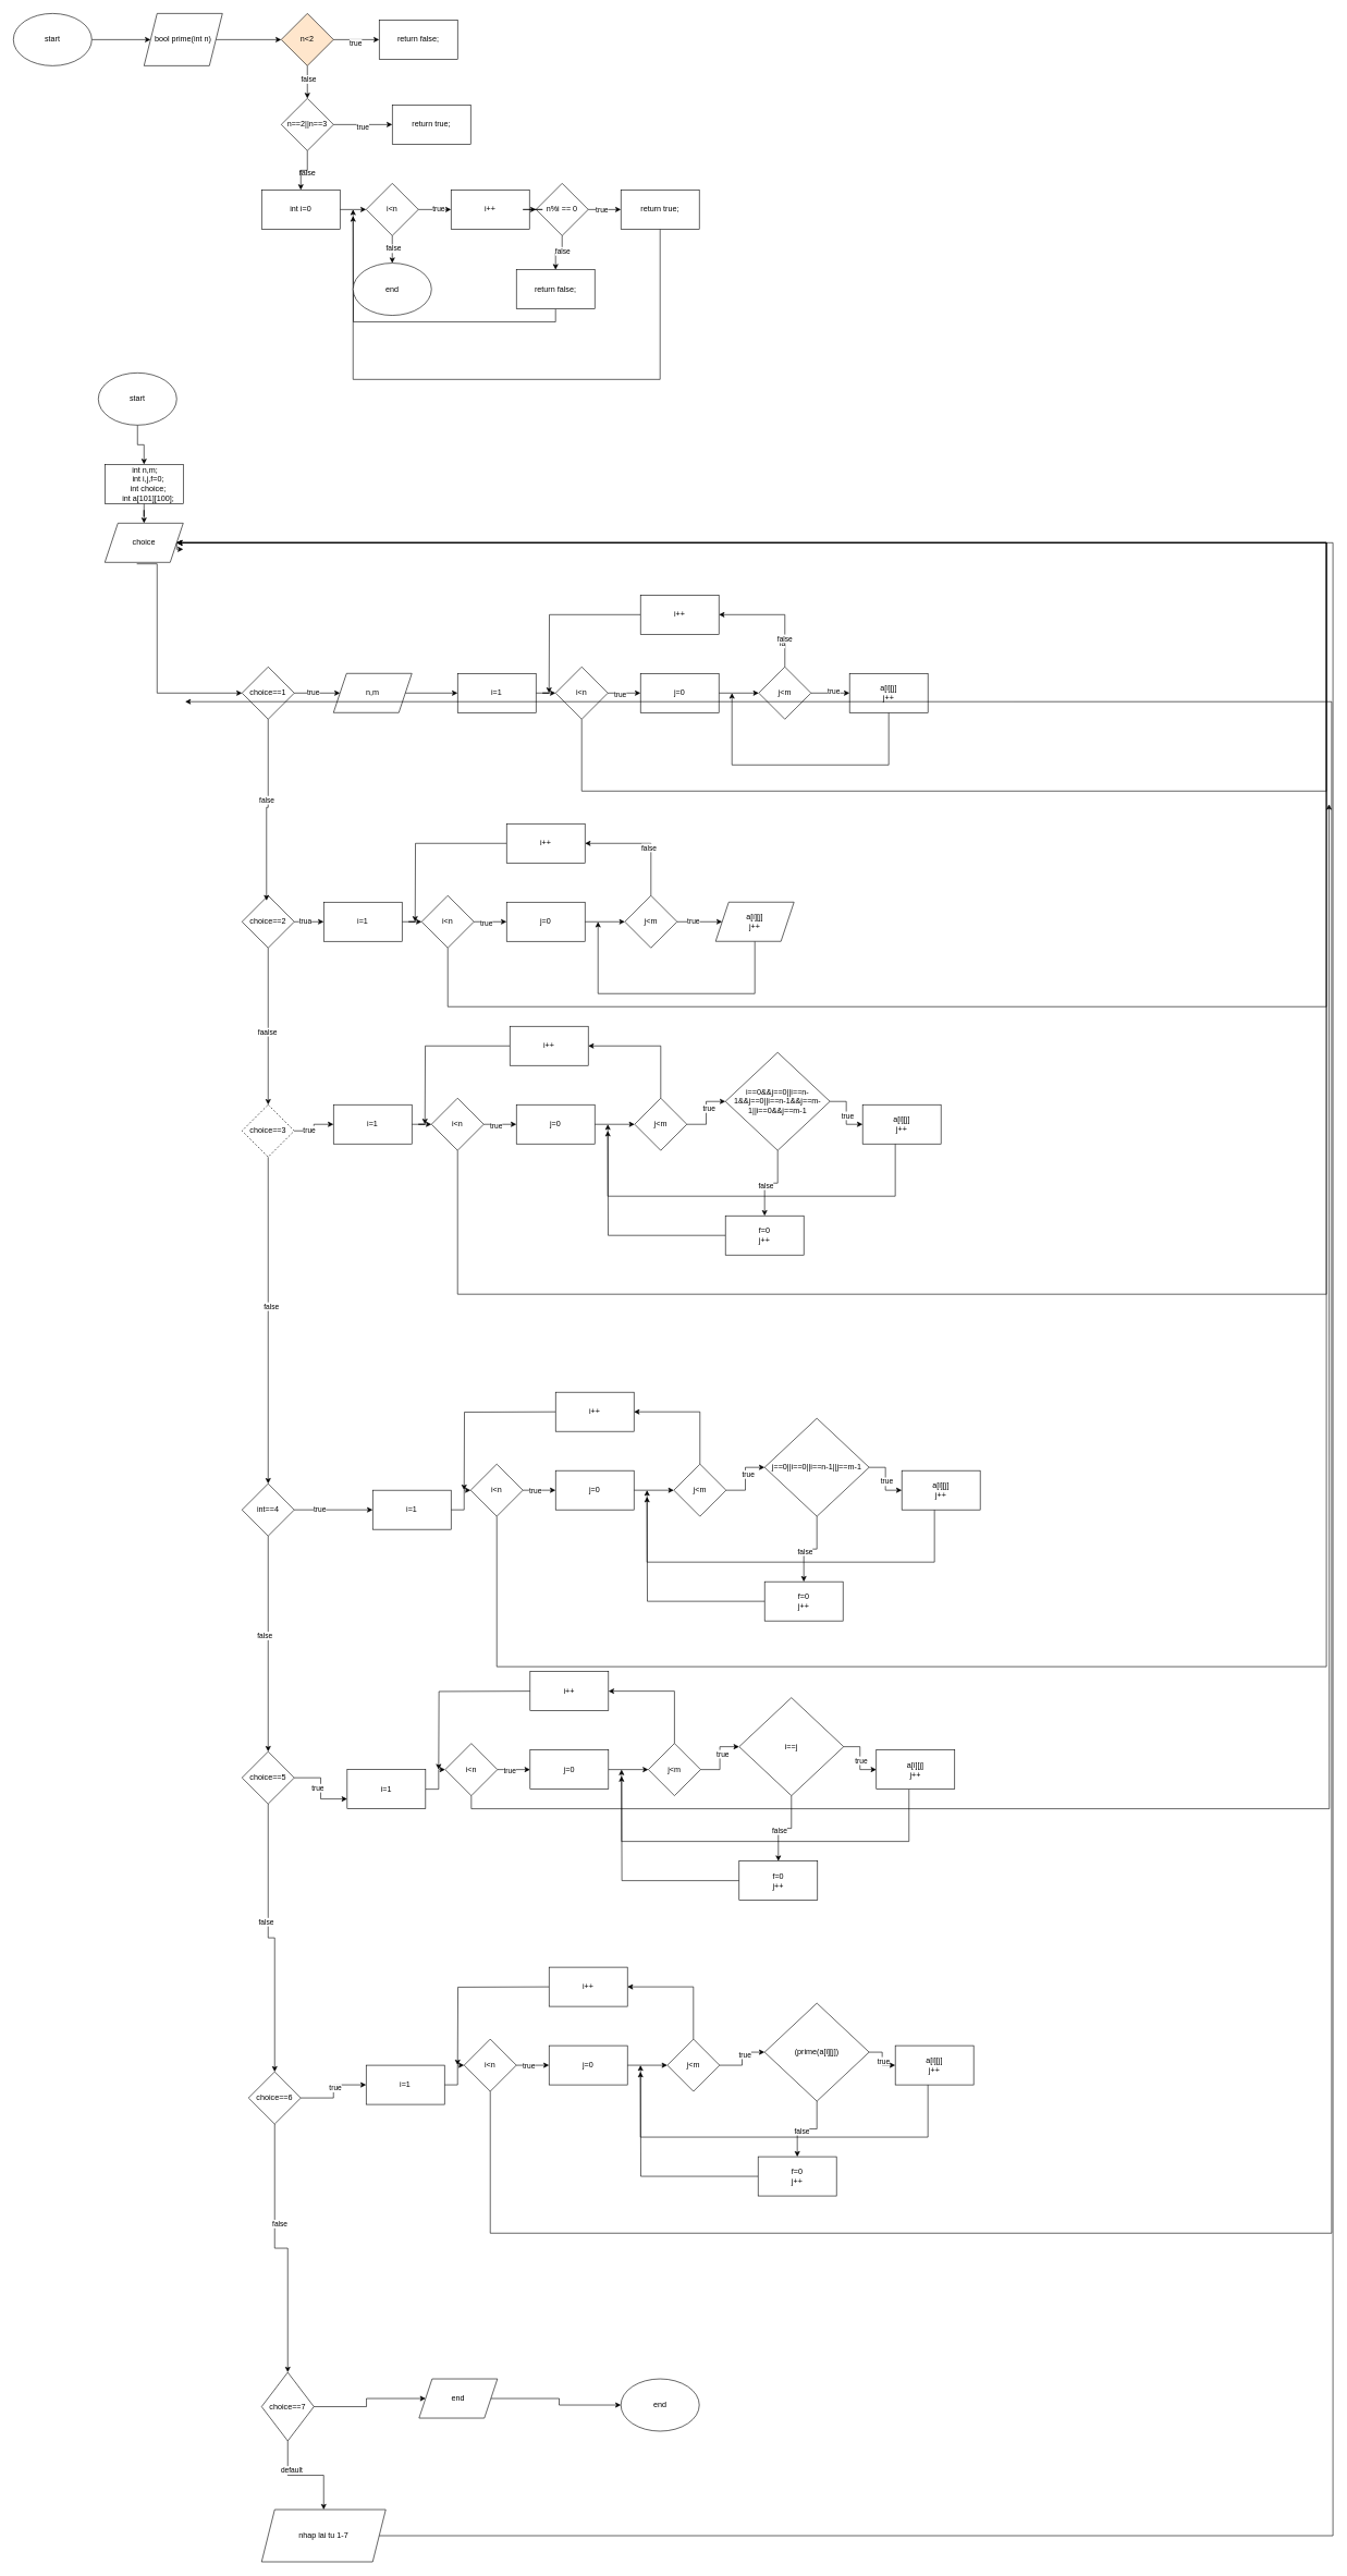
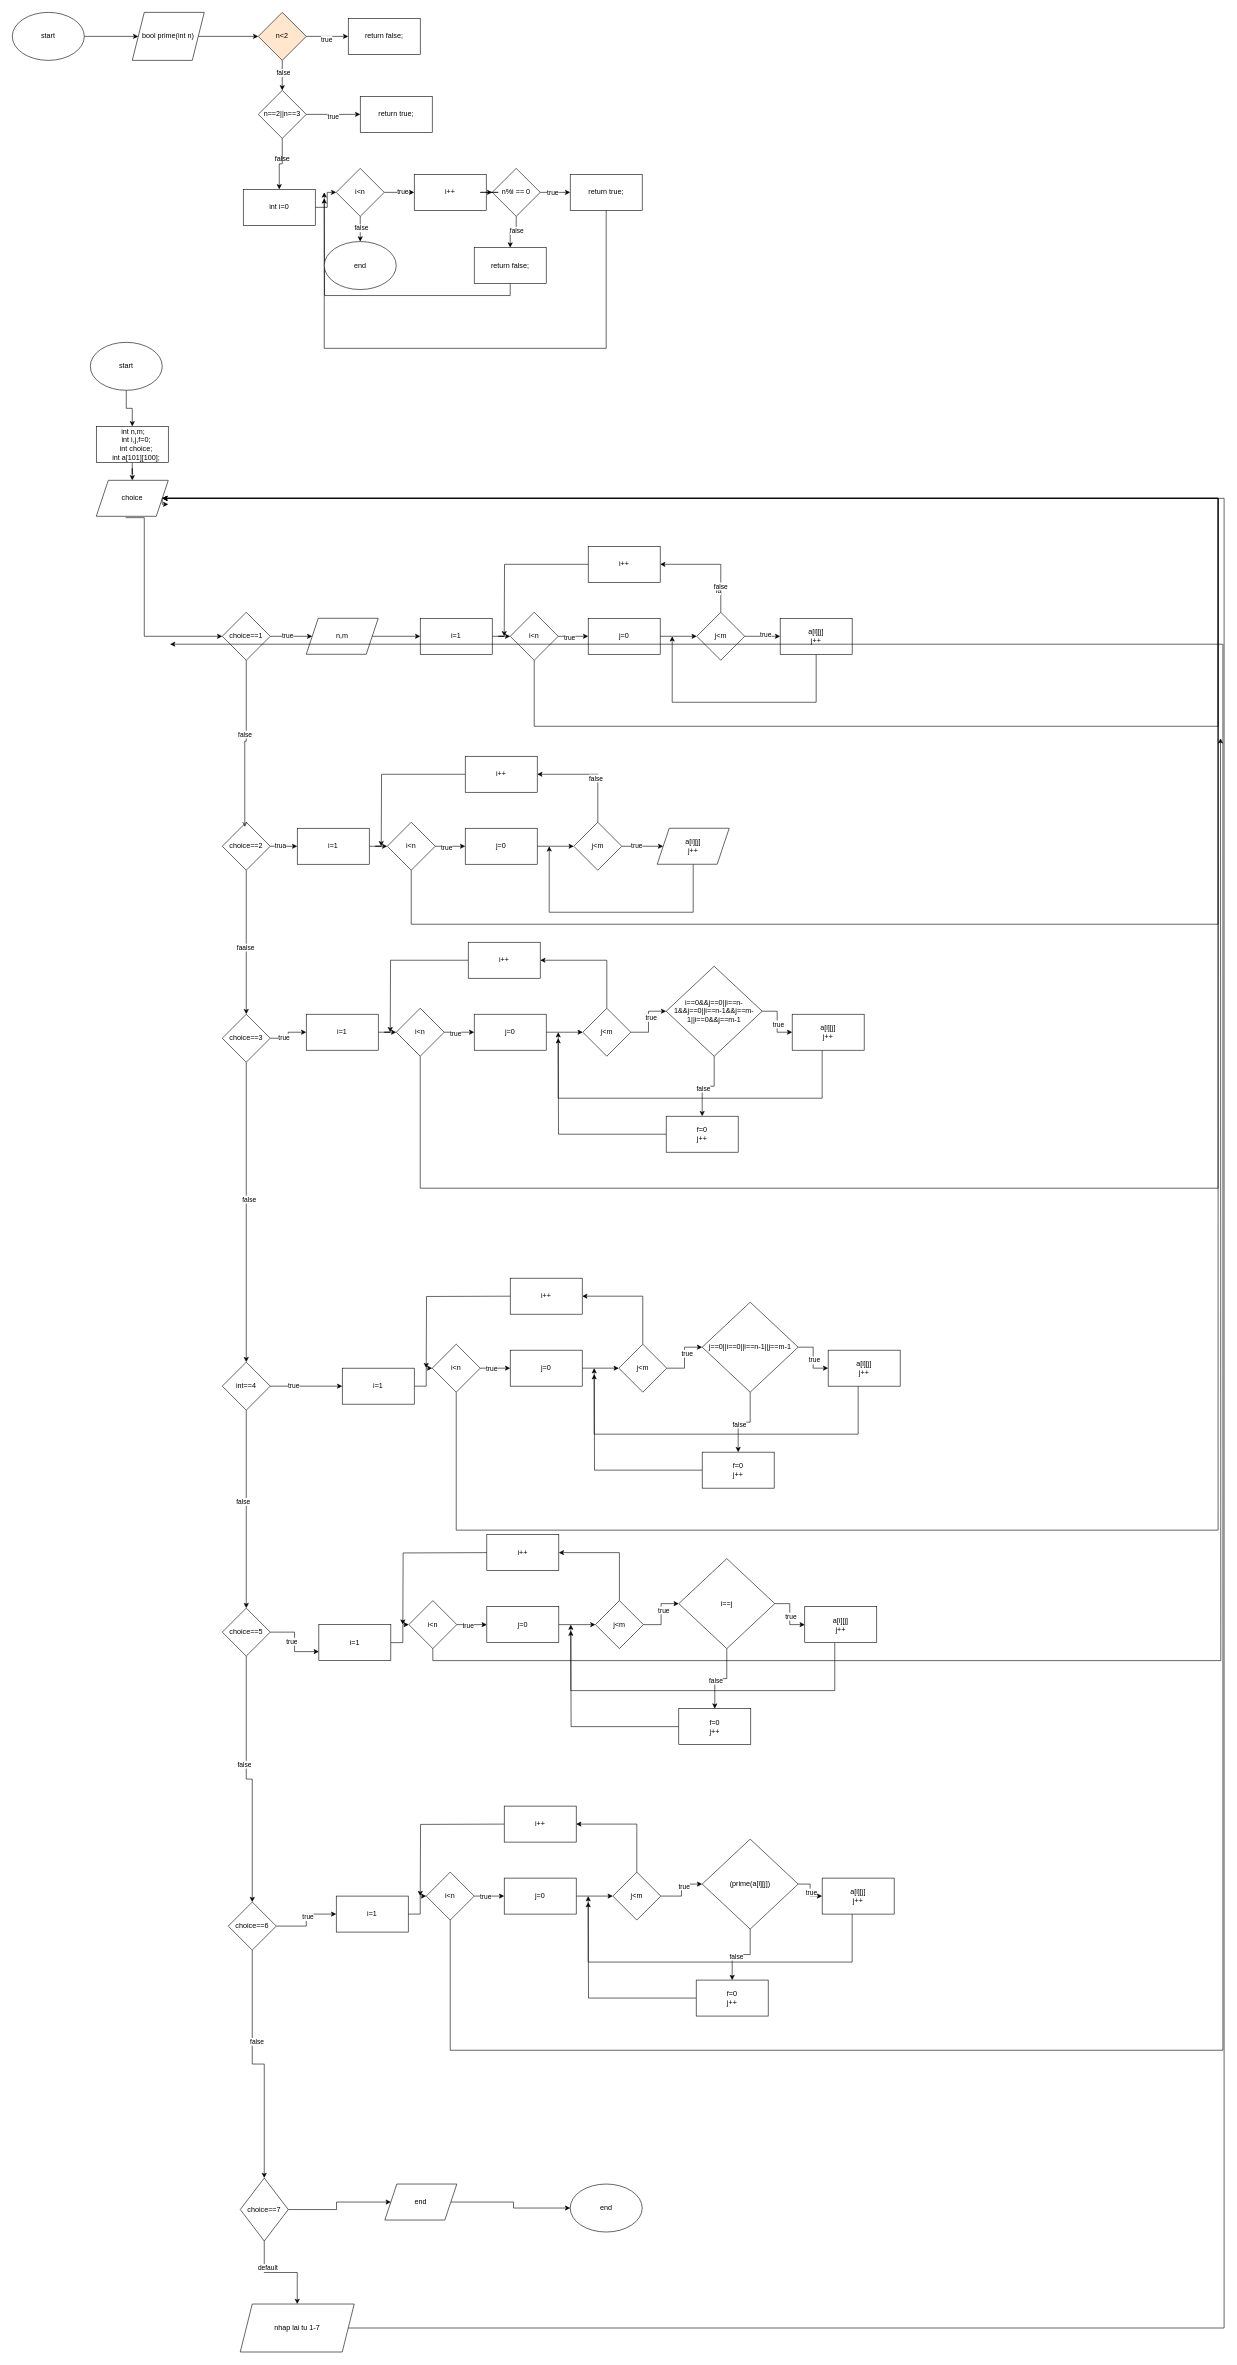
- <mxCell id="28" value="int i=0" style="rounded=0;whiteSpace=wrap;html=1;" parent="1" vertex="1"><mxGeometry x="400" y="290" width="120" height="60" as="geometry" /></mxCell>
+ <mxCell id="28" value="int i=0" style="rounded=0;whiteSpace=wrap;html=1;" parent="1" vertex="1"><mxGeometry x="405" y="315" width="120" height="60" as="geometry" /></mxCell>
- <mxCell id="69" style="edgeStyle=orthogonalEdgeStyle;rounded=0;orthogonalLoop=1;jettySize=auto;html=1;entryX=0.469;entryY=0.096;entryDx=0;entryDy=0;entryPerimeter=0;" parent="1" source="43" target="68" edge="1"><mxGeometry relative="1" as="geometry" /></mxCell>
+ <mxCell id="69" style="edgeStyle=orthogonalEdgeStyle;rounded=0;orthogonalLoop=1;jettySize=auto;html=1;entryX=0.469;entryY=0.096;entryDx=0;entryDy=0;entryPerimeter=0;endArrow=open;" parent="1" source="43" target="68" edge="1"><mxGeometry relative="1" as="geometry" /></mxCell>
- <mxCell id="92" value="choice==3" style="rhombus;whiteSpace=wrap;html=1;dashed=1;" parent="1" vertex="1"><mxGeometry x="370" y="1690" width="80" height="80" as="geometry" /></mxCell>
+ <mxCell id="92" value="choice==3" style="rhombus;whiteSpace=wrap;html=1;" parent="1" vertex="1"><mxGeometry x="370" y="1690" width="80" height="80" as="geometry" /></mxCell>
